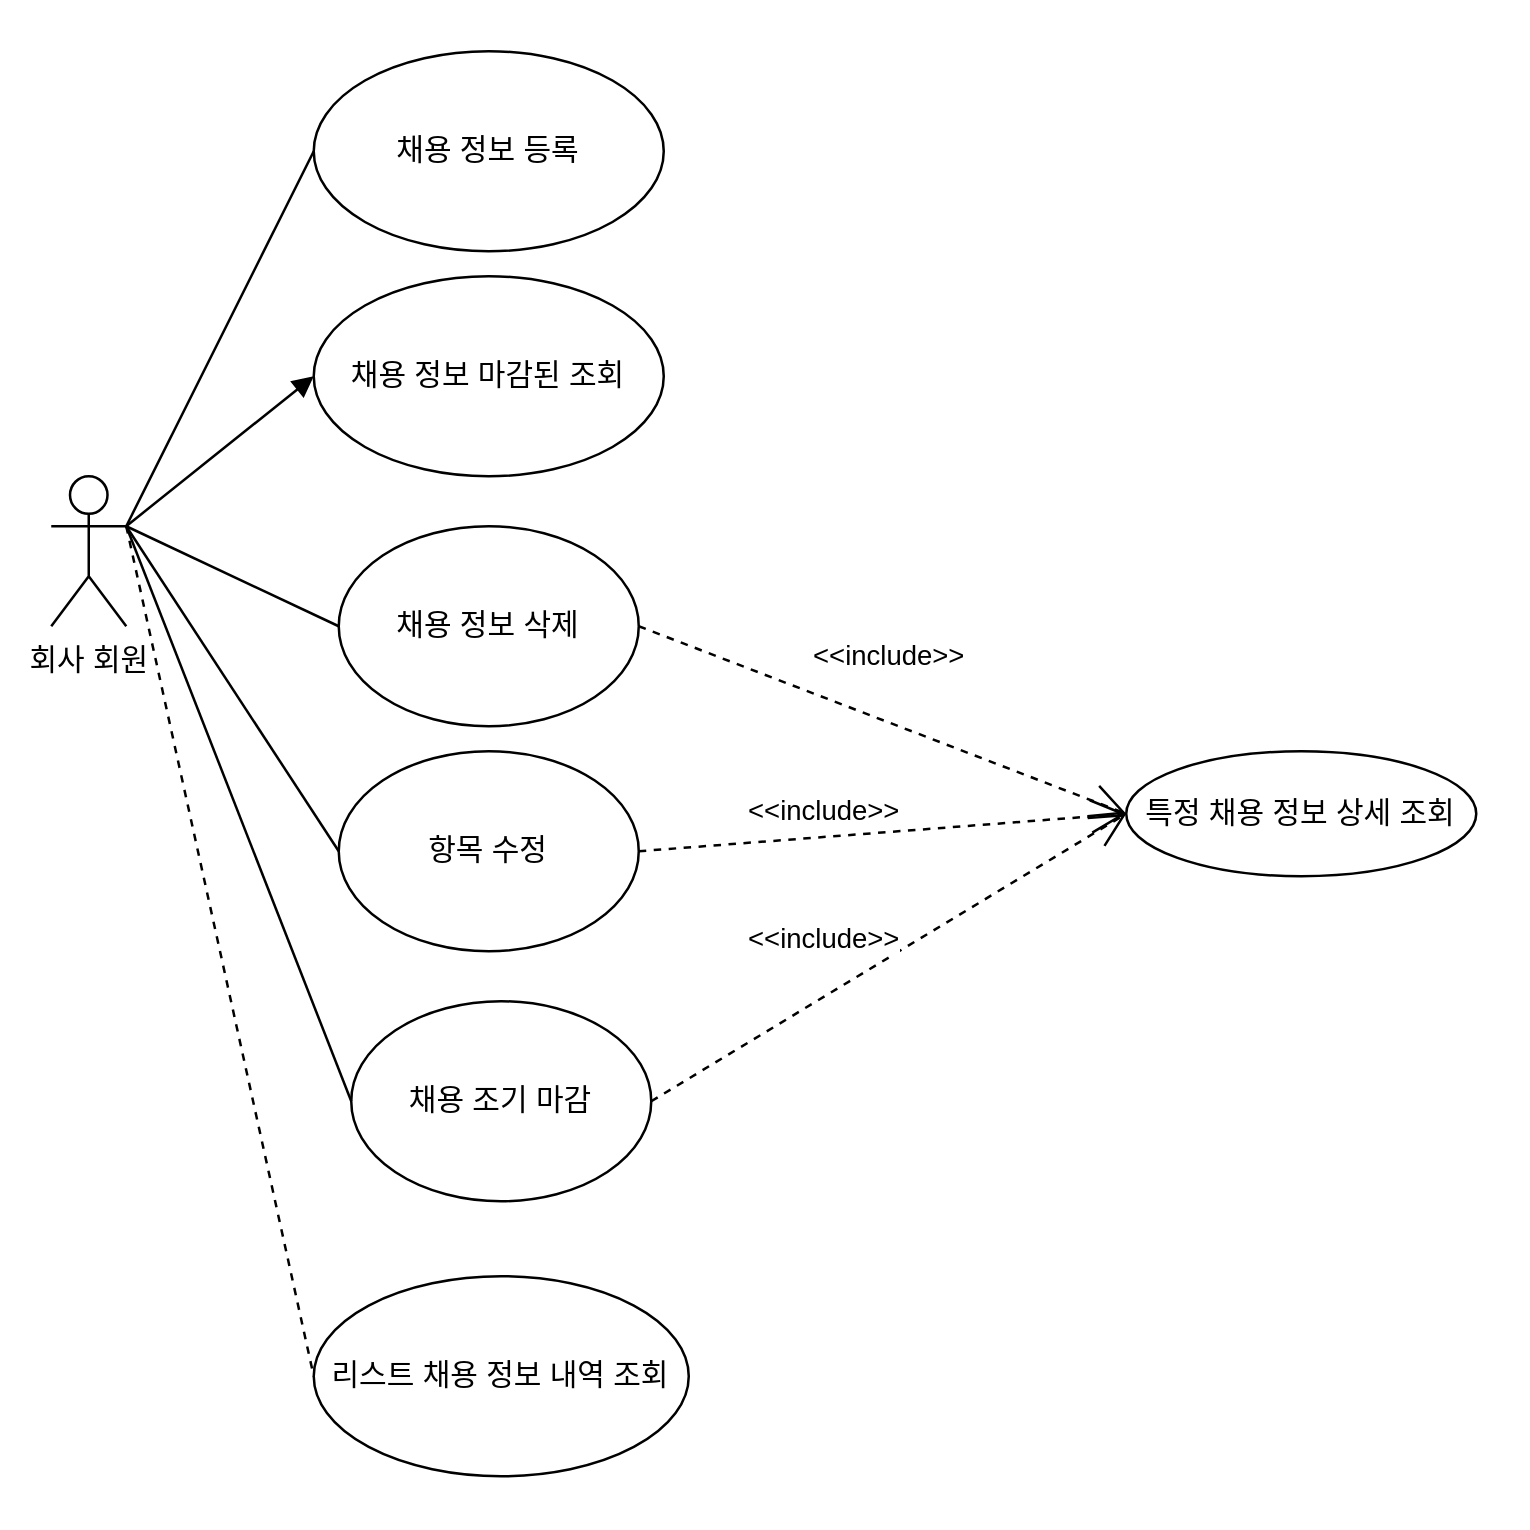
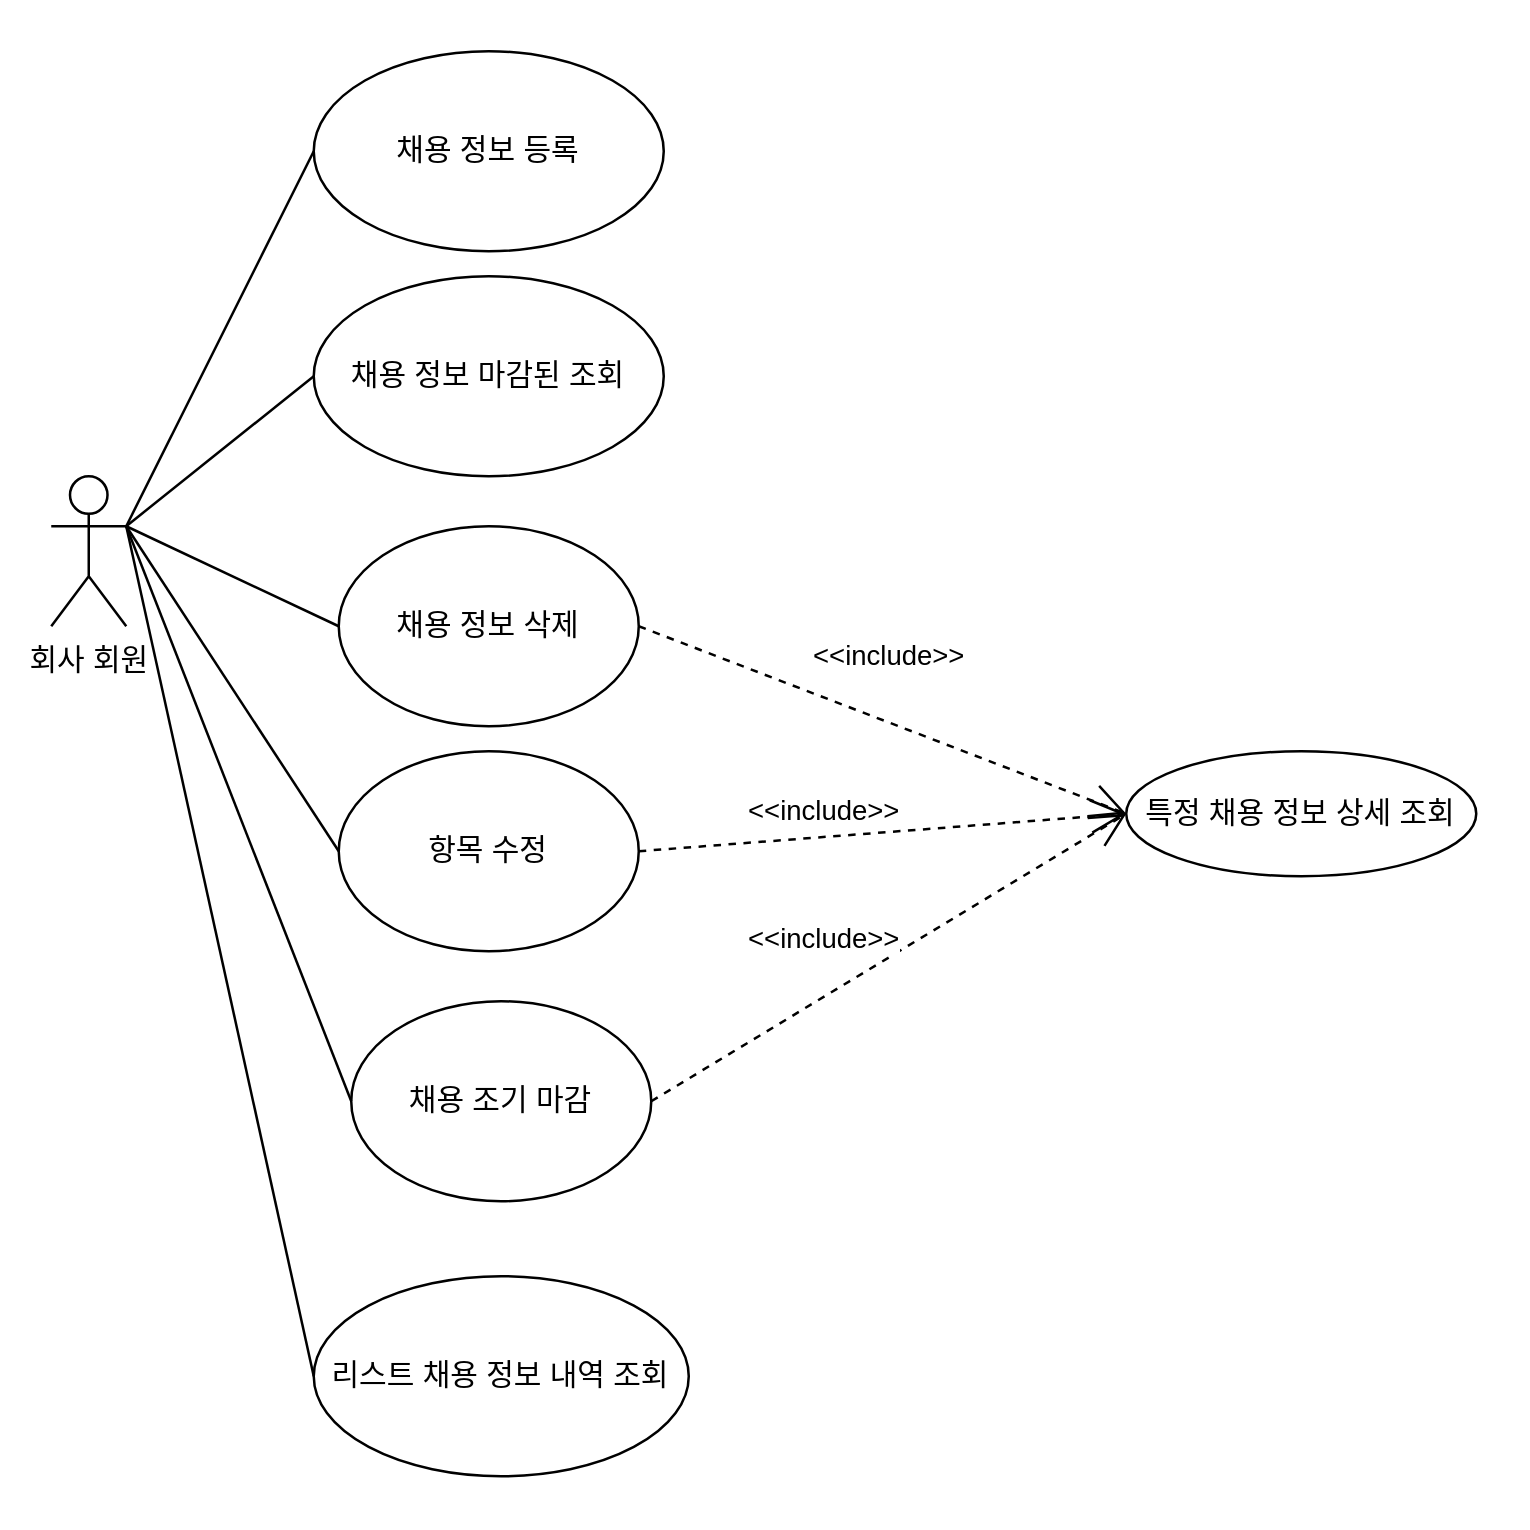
- <mxCell id="10" value="" style="endArrow=block;html=1;rounded=0;exitX=1;exitY=0.333;exitDx=0;exitDy=0;exitPerimeter=0;entryX=0;entryY=0.5;entryDx=0;entryDy=0;" parent="1" source="2" target="8" edge="1"><mxGeometry width="50" height="50" relative="1" as="geometry"><mxPoint x="70" y="150" as="sourcePoint" /><mxPoint x="140" y="130" as="targetPoint" /></mxGeometry></mxCell>
+ <mxCell id="10" value="" style="endArrow=none;html=1;rounded=0;exitX=1;exitY=0.333;exitDx=0;exitDy=0;exitPerimeter=0;entryX=0;entryY=0.5;entryDx=0;entryDy=0;" parent="1" source="2" target="8" edge="1"><mxGeometry width="50" height="50" relative="1" as="geometry"><mxPoint x="70" y="150" as="sourcePoint" /><mxPoint x="140" y="130" as="targetPoint" /></mxGeometry></mxCell>
- <mxCell id="7" value="" style="endArrow=none;html=1;rounded=0;entryX=0;entryY=0.5;entryDx=0;entryDy=0;exitX=1;exitY=0.333;exitDx=0;exitDy=0;exitPerimeter=0;dashed=1;" parent="1" source="2" target="5" edge="1"><mxGeometry width="50" height="50" relative="1" as="geometry"><mxPoint x="90" y="170" as="sourcePoint" /><mxPoint x="150" y="120" as="targetPoint" /></mxGeometry></mxCell>
+ <mxCell id="7" value="" style="endArrow=none;html=1;rounded=0;entryX=0;entryY=0.5;entryDx=0;entryDy=0;exitX=1;exitY=0.333;exitDx=0;exitDy=0;exitPerimeter=0;" parent="1" source="2" target="5" edge="1"><mxGeometry width="50" height="50" relative="1" as="geometry"><mxPoint x="90" y="170" as="sourcePoint" /><mxPoint x="150" y="120" as="targetPoint" /></mxGeometry></mxCell>
